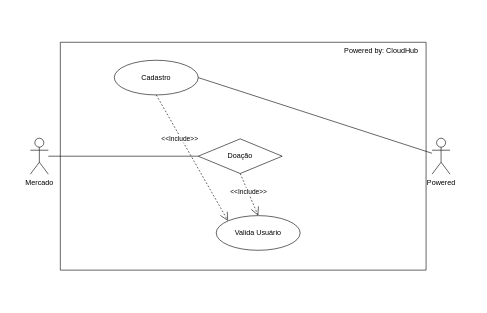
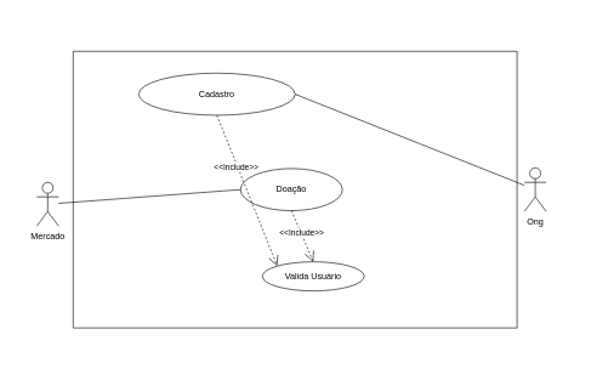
- <mxCell id="10" value="Powered by: CloudHub" style="text;html=1;align=center;verticalAlign=middle;resizable=0;points=[];autosize=1;strokeColor=none;fillColor=none;" vertex="1" parent="5"><mxGeometry x="460" width="150" height="30" as="geometry" /></mxCell>
- <mxCell id="11" value="Cadastro" style="ellipse;whiteSpace=wrap;html=1;" vertex="1" parent="5"><mxGeometry x="90" y="29.996" width="140" height="57.826" as="geometry" /></mxCell>
+ <mxCell id="11" value="Cadastro" style="ellipse;whiteSpace=wrap;html=1;" vertex="1" parent="5"><mxGeometry x="90" y="29.996" width="215" height="57.826" as="geometry" /></mxCell>
- <mxCell id="3" value="Mercado" style="shape=umlActor;verticalLabelPosition=bottom;verticalAlign=top;html=1;outlineConnect=0;" vertex="1" parent="1"><mxGeometry x="50" y="230" width="30" height="60" as="geometry" /></mxCell>
+ <mxCell id="3" value="Mercado" style="shape=umlActor;verticalLabelPosition=bottom;verticalAlign=top;html=1;outlineConnect=0;" vertex="1" parent="1"><mxGeometry x="50" y="250" width="30" height="60" as="geometry" /></mxCell>
- <mxCell id="12" value="Doação" style="rhombus;whiteSpace=wrap;html=1;" vertex="1" parent="5"><mxGeometry x="230" y="161.087" width="140" height="57.826" as="geometry" /></mxCell>
+ <mxCell id="12" value="Doação" style="ellipse;whiteSpace=wrap;html=1;" vertex="1" parent="5"><mxGeometry x="230" y="161.087" width="140" height="57.826" as="geometry" /></mxCell>
- <mxCell id="4" value="Powered" style="shape=umlActor;verticalLabelPosition=bottom;verticalAlign=top;html=1;outlineConnect=0;" vertex="1" parent="1"><mxGeometry x="720" y="230" width="30" height="60" as="geometry" /></mxCell>
+ <mxCell id="4" value="Ong" style="shape=umlActor;verticalLabelPosition=bottom;verticalAlign=top;html=1;outlineConnect=0;" vertex="1" parent="1"><mxGeometry x="720" y="230" width="30" height="60" as="geometry" /></mxCell>
- <mxCell id="13" value="Valida Usuário" style="ellipse;whiteSpace=wrap;html=1;" vertex="1" parent="5"><mxGeometry x="260" y="289.13" width="140" height="57.826" as="geometry" /></mxCell>
+ <mxCell id="13" value="Valida Usuário" style="ellipse;whiteSpace=wrap;html=1;" vertex="1" parent="5"><mxGeometry x="260" y="289.13" width="140" height="40" as="geometry" /></mxCell>
